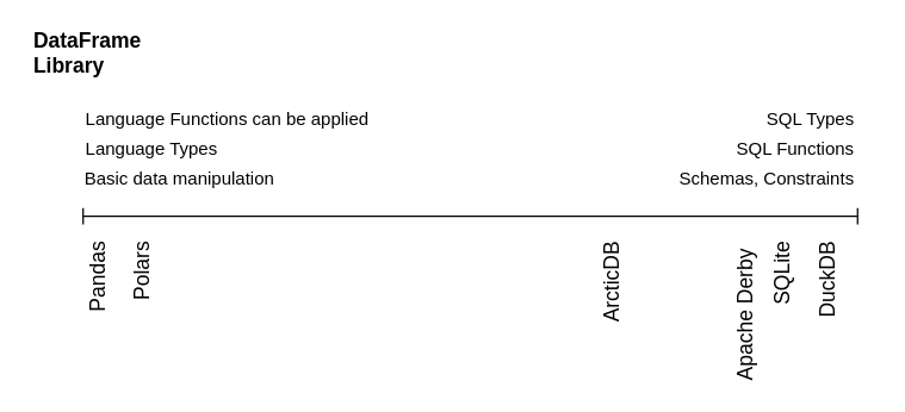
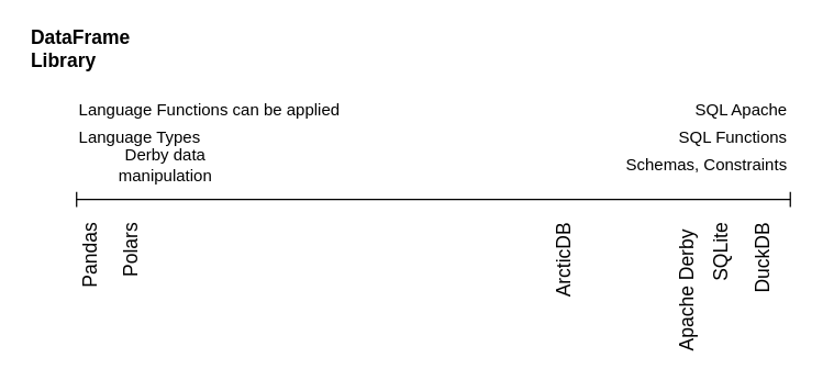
- <mxCell id="6" value="SQL Types" style="text;html=1;strokeColor=none;fillColor=none;align=right;verticalAlign=middle;whiteSpace=wrap;rounded=0;" vertex="1" parent="1"><mxGeometry x="475" y="65" width="100" height="30" as="geometry" /></mxCell>
+ <mxCell id="6" value="SQL Apache" style="text;html=1;strokeColor=none;fillColor=none;align=right;verticalAlign=middle;whiteSpace=wrap;rounded=0;" vertex="1" parent="1"><mxGeometry x="475" y="65" width="100" height="30" as="geometry" /></mxCell>
- <mxCell id="5" value="Basic data manipulation" style="text;html=1;strokeColor=none;fillColor=none;align=center;verticalAlign=middle;whiteSpace=wrap;rounded=0;" vertex="1" parent="1"><mxGeometry x="55" y="105" width="130" height="30" as="geometry" /></mxCell>
+ <mxCell id="5" value="Derby data manipulation" style="text;html=1;strokeColor=none;fillColor=none;align=center;verticalAlign=middle;whiteSpace=wrap;rounded=0;" vertex="1" parent="1"><mxGeometry x="55" y="105" width="130" height="30" as="geometry" /></mxCell>
